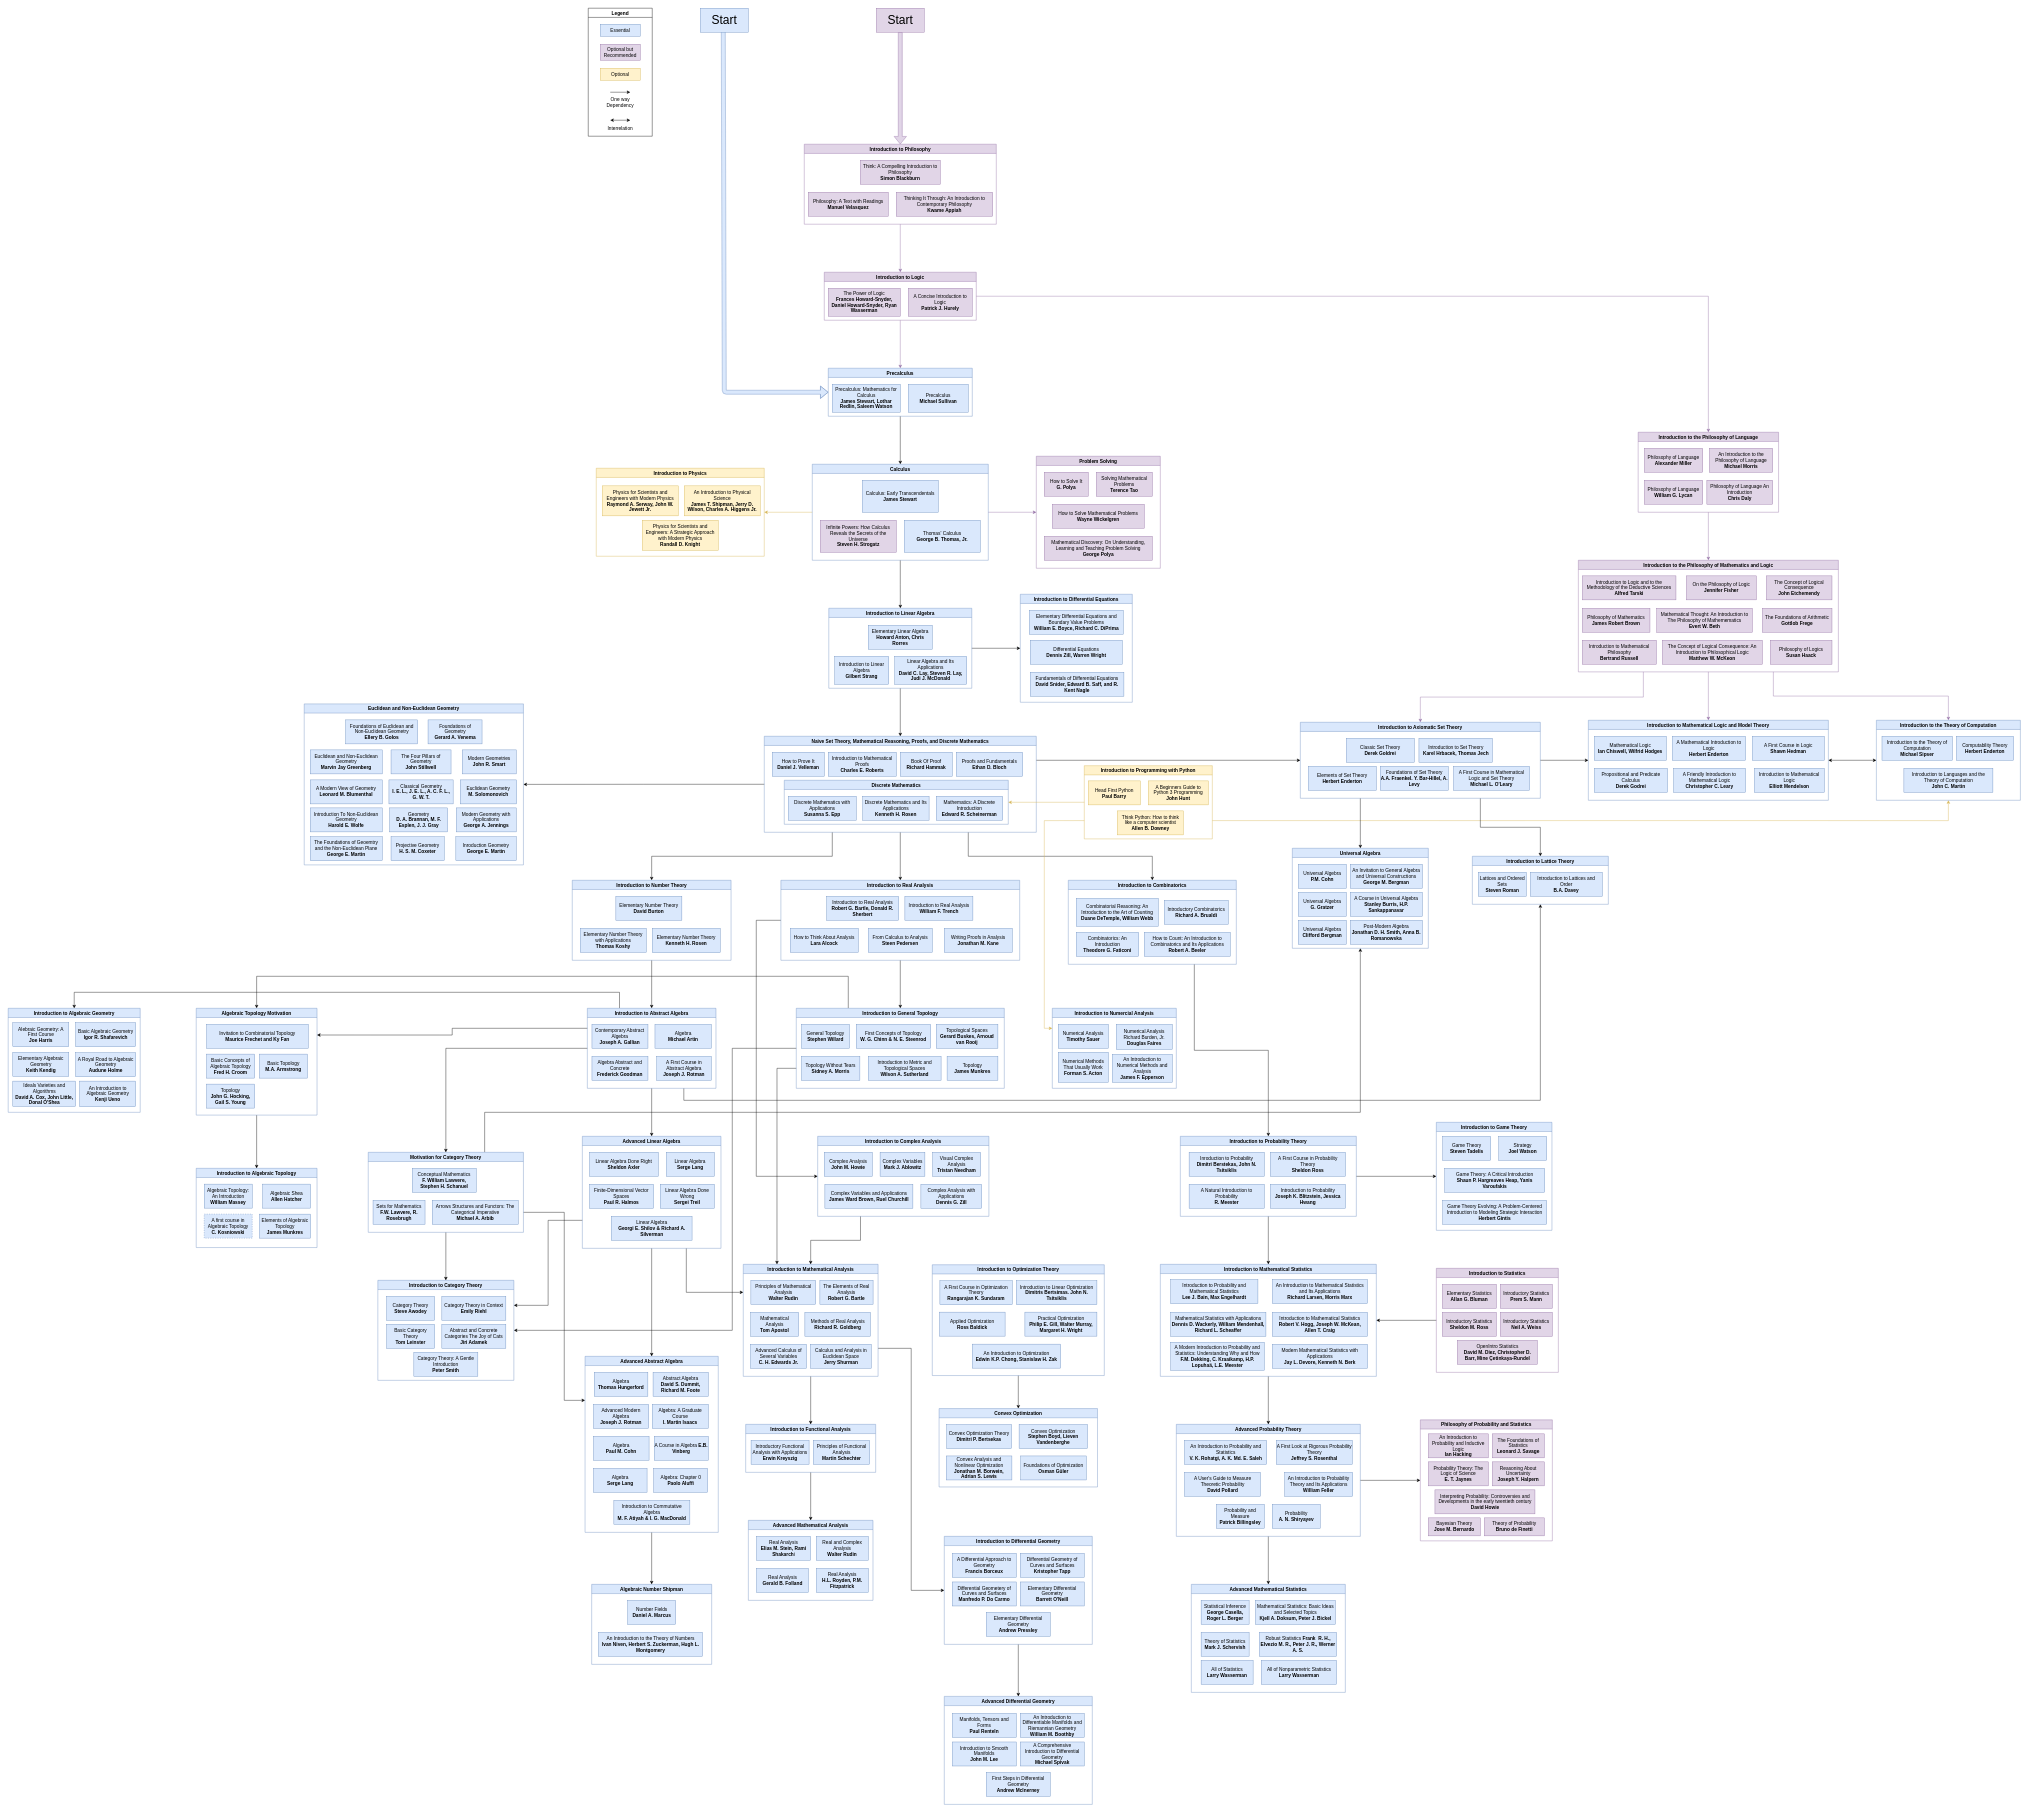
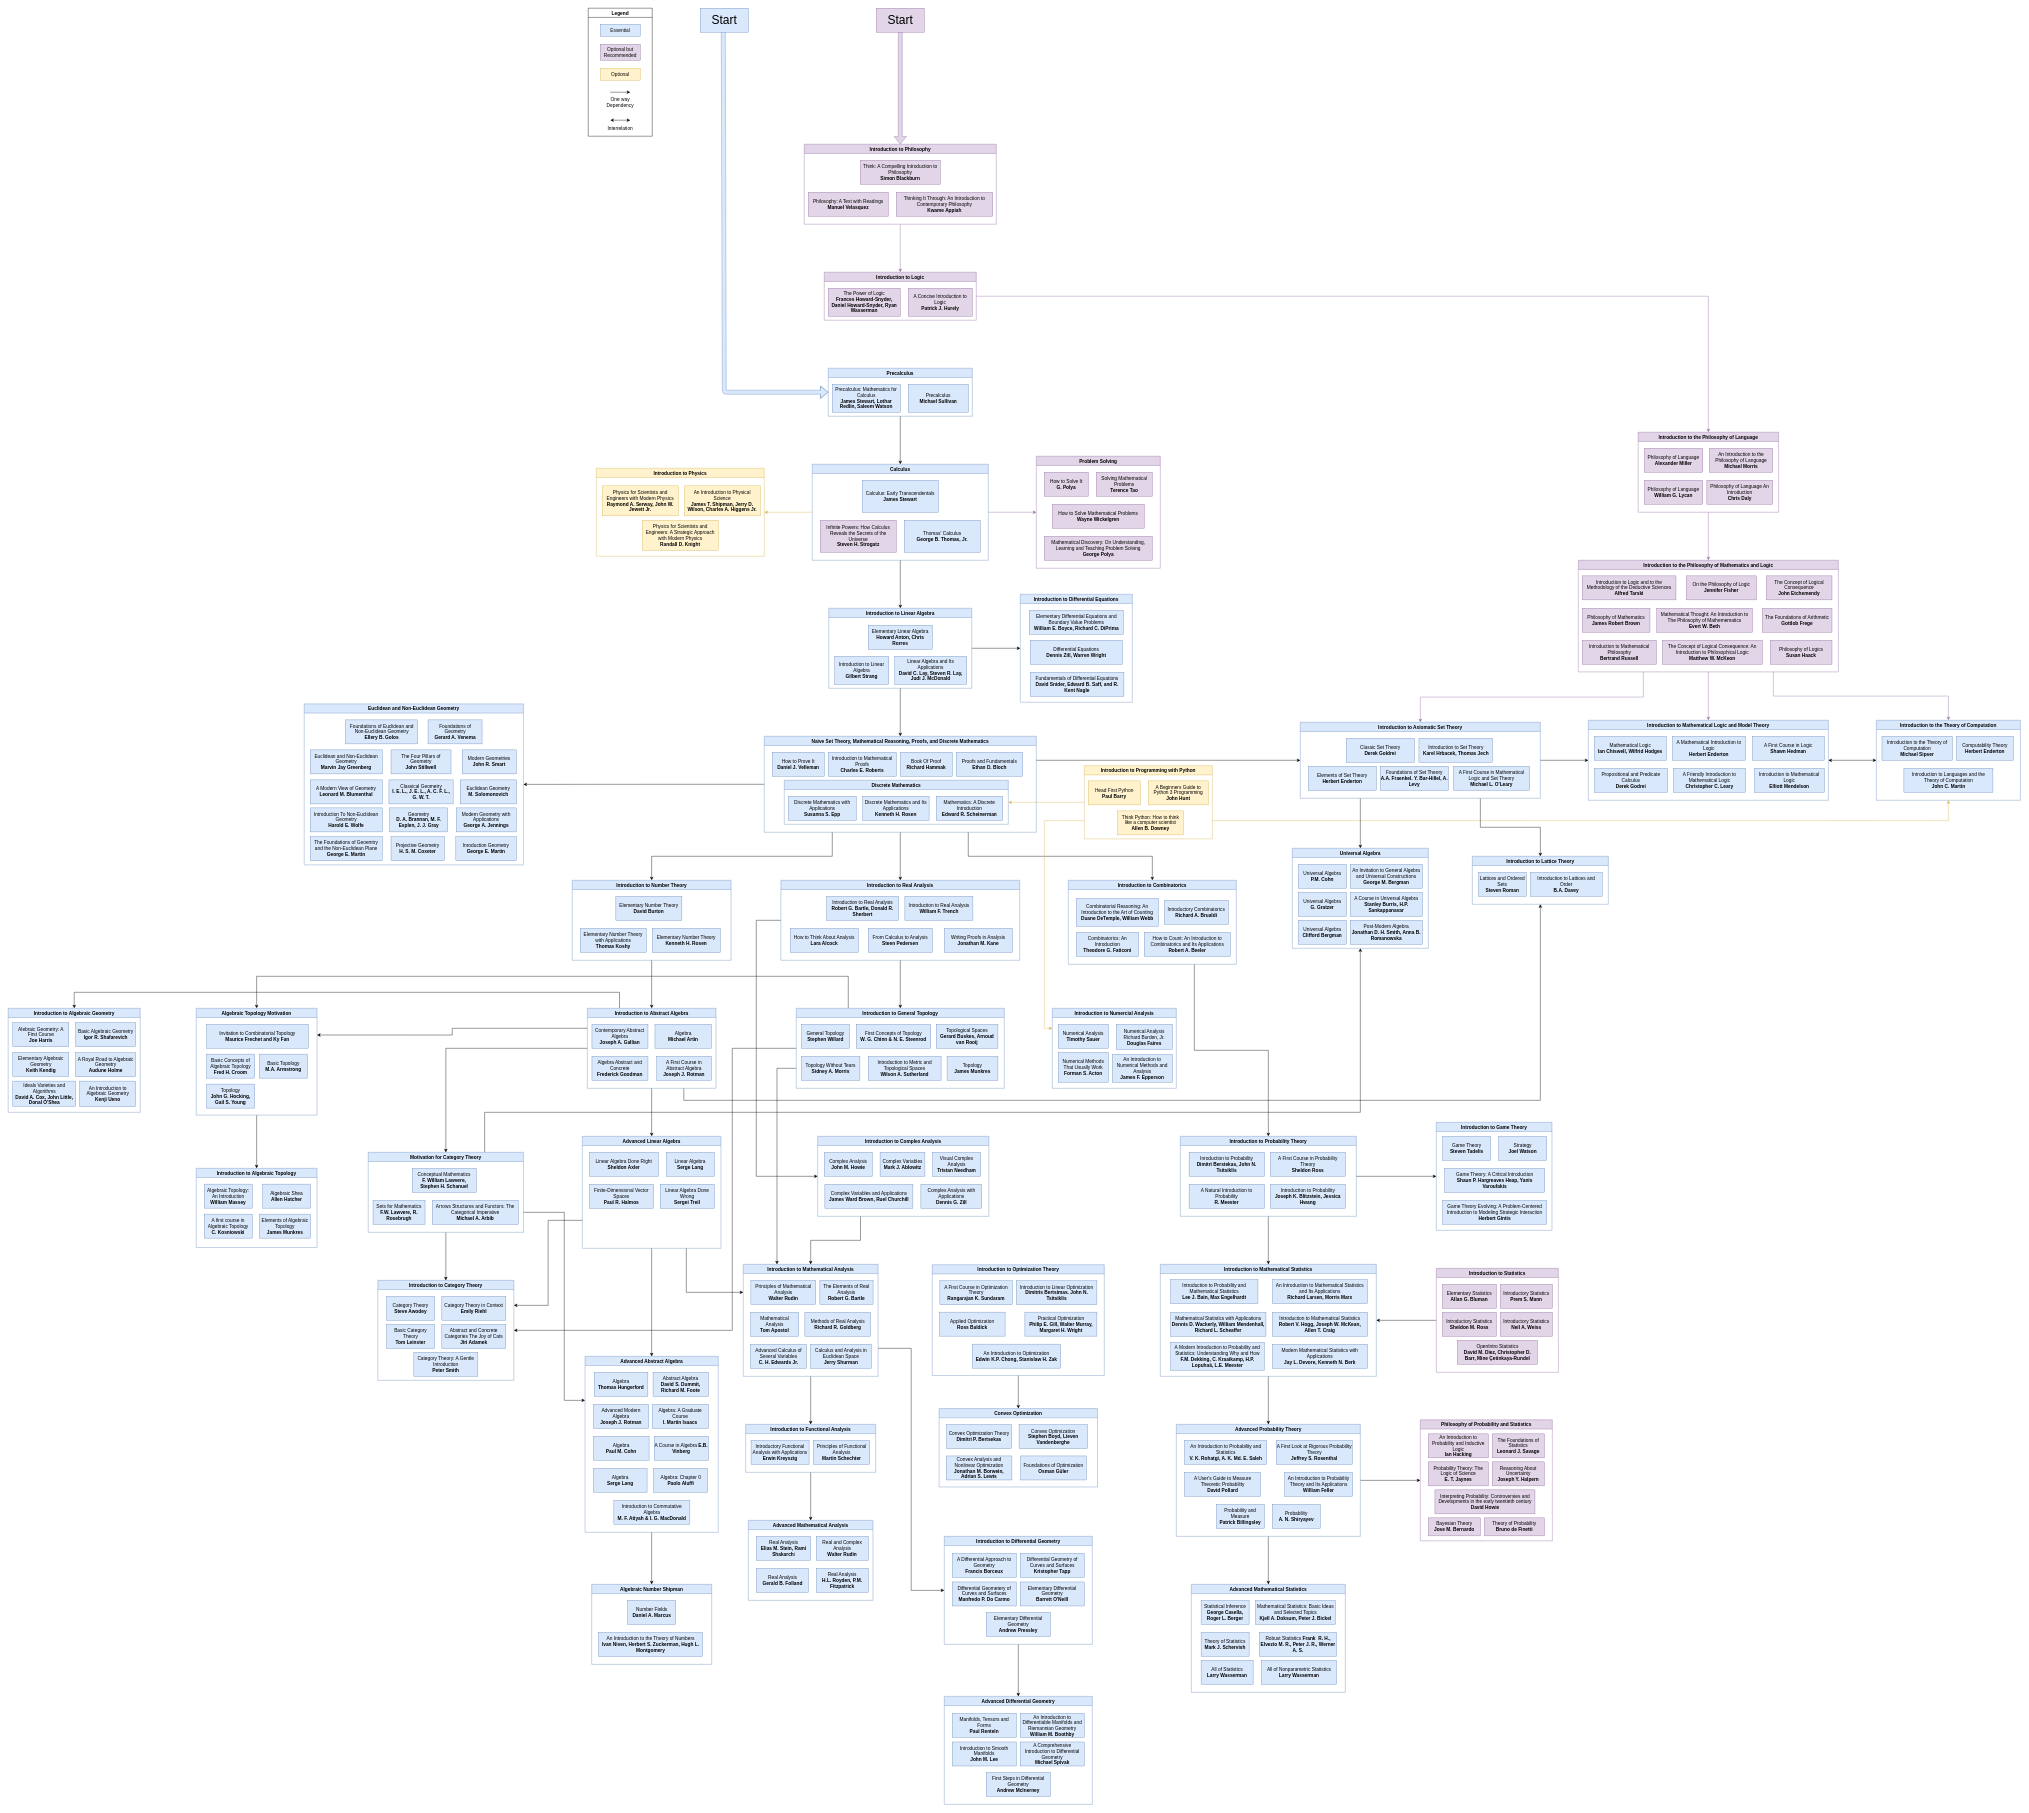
- <mxCell id="17" style="edgeStyle=orthogonalEdgeStyle;rounded=0;orthogonalLoop=1;jettySize=auto;html=1;exitX=0.5;exitY=1;exitDx=0;exitDy=0;entryX=0.5;entryY=0;entryDx=0;entryDy=0;fillColor=#e1d5e7;strokeColor=#9673a6;" parent="1" source="19" target="23" edge="1"><mxGeometry relative="1" as="geometry" /></mxCell>
- <mxCell id="318" value="A first course in Algebraic Topology&lt;br&gt;&lt;b&gt;C. Kosniowski&lt;/b&gt;" style="rounded=0;whiteSpace=wrap;html=1;fillColor=#dae8fc;strokeColor=#6c8ebf;dashed=1;" parent="314" vertex="1"><mxGeometry x="20" y="114.5" width="120" height="60" as="geometry" /></mxCell>
+ <mxCell id="318" value="A first course in Algebraic Topology&lt;br&gt;&lt;b&gt;C. Kosniowski&lt;/b&gt;" style="rounded=0;whiteSpace=wrap;html=1;fillColor=#dae8fc;strokeColor=#6c8ebf;" parent="314" vertex="1"><mxGeometry x="20" y="114.5" width="120" height="60" as="geometry" /></mxCell>
- <mxCell id="182" value="Linear Algebra&lt;br&gt;&lt;b&gt;Georgi E. Shilov &amp;amp; Richard A. Silverman&lt;/b&gt;" style="rounded=0;whiteSpace=wrap;html=1;fillColor=#dae8fc;strokeColor=#6c8ebf;" parent="177" vertex="1"><mxGeometry x="72.25" y="200" width="202" height="60" as="geometry" /></mxCell>
